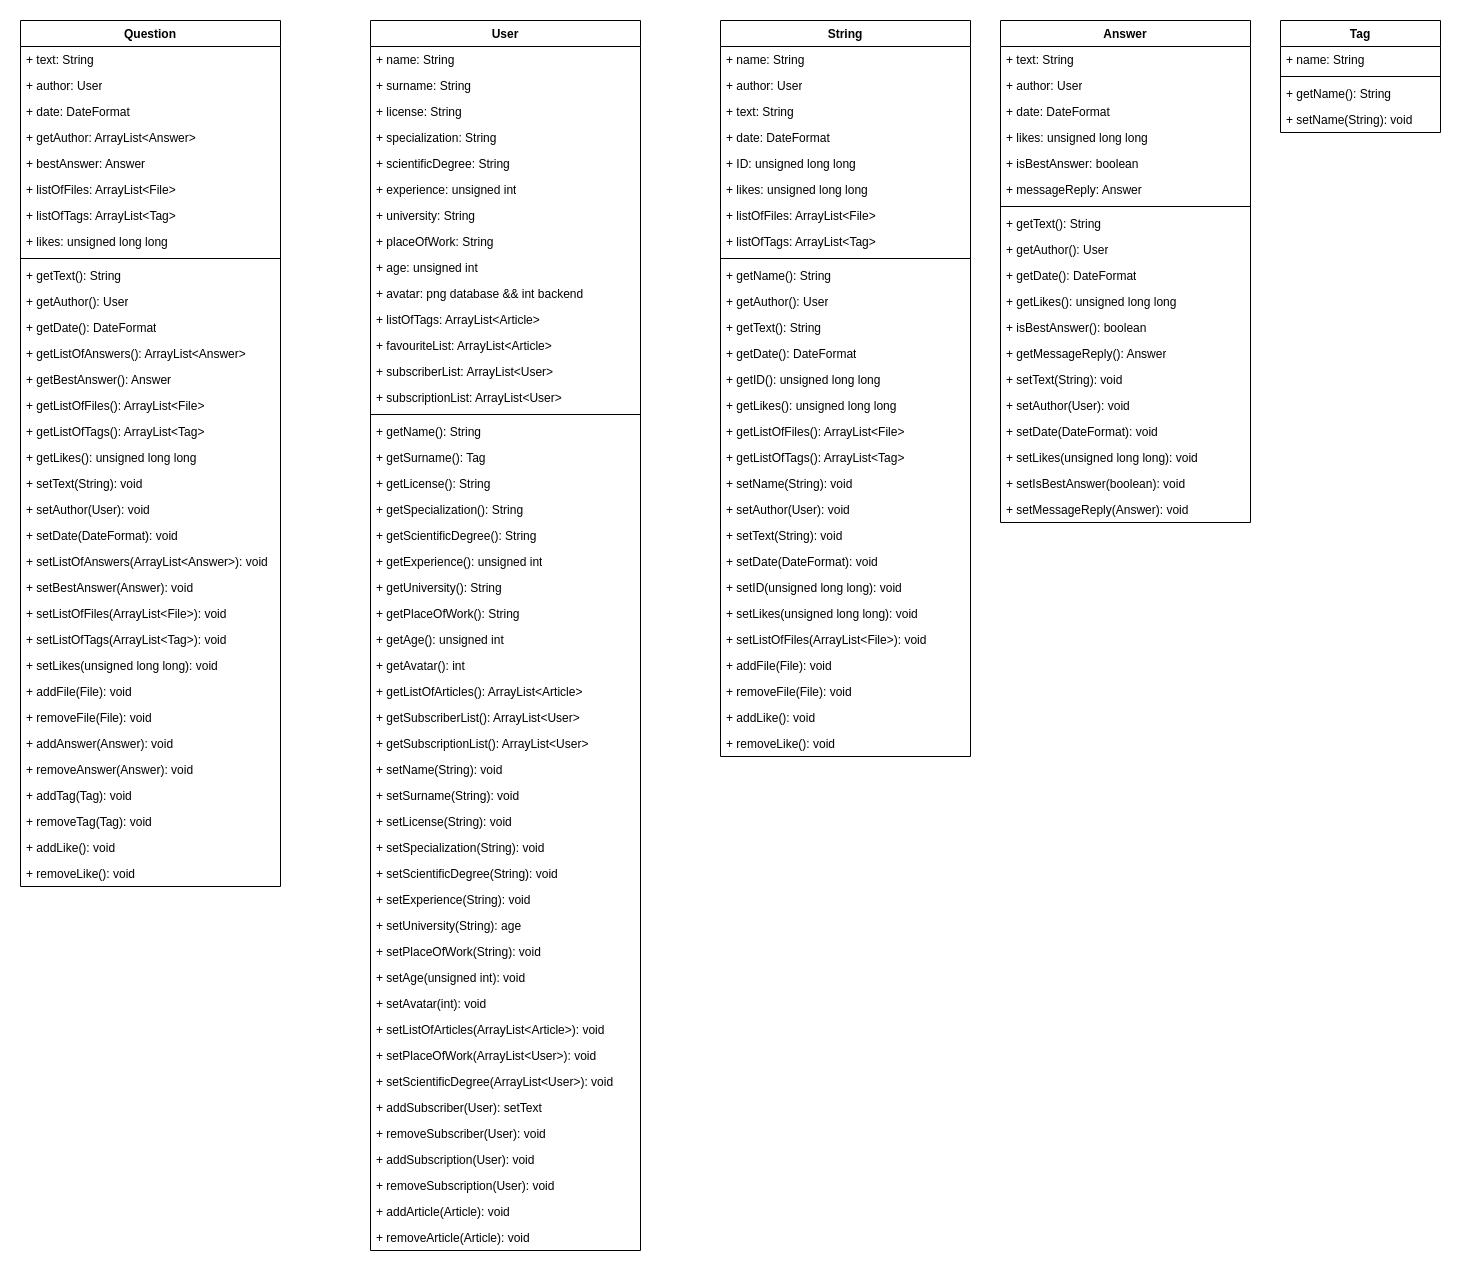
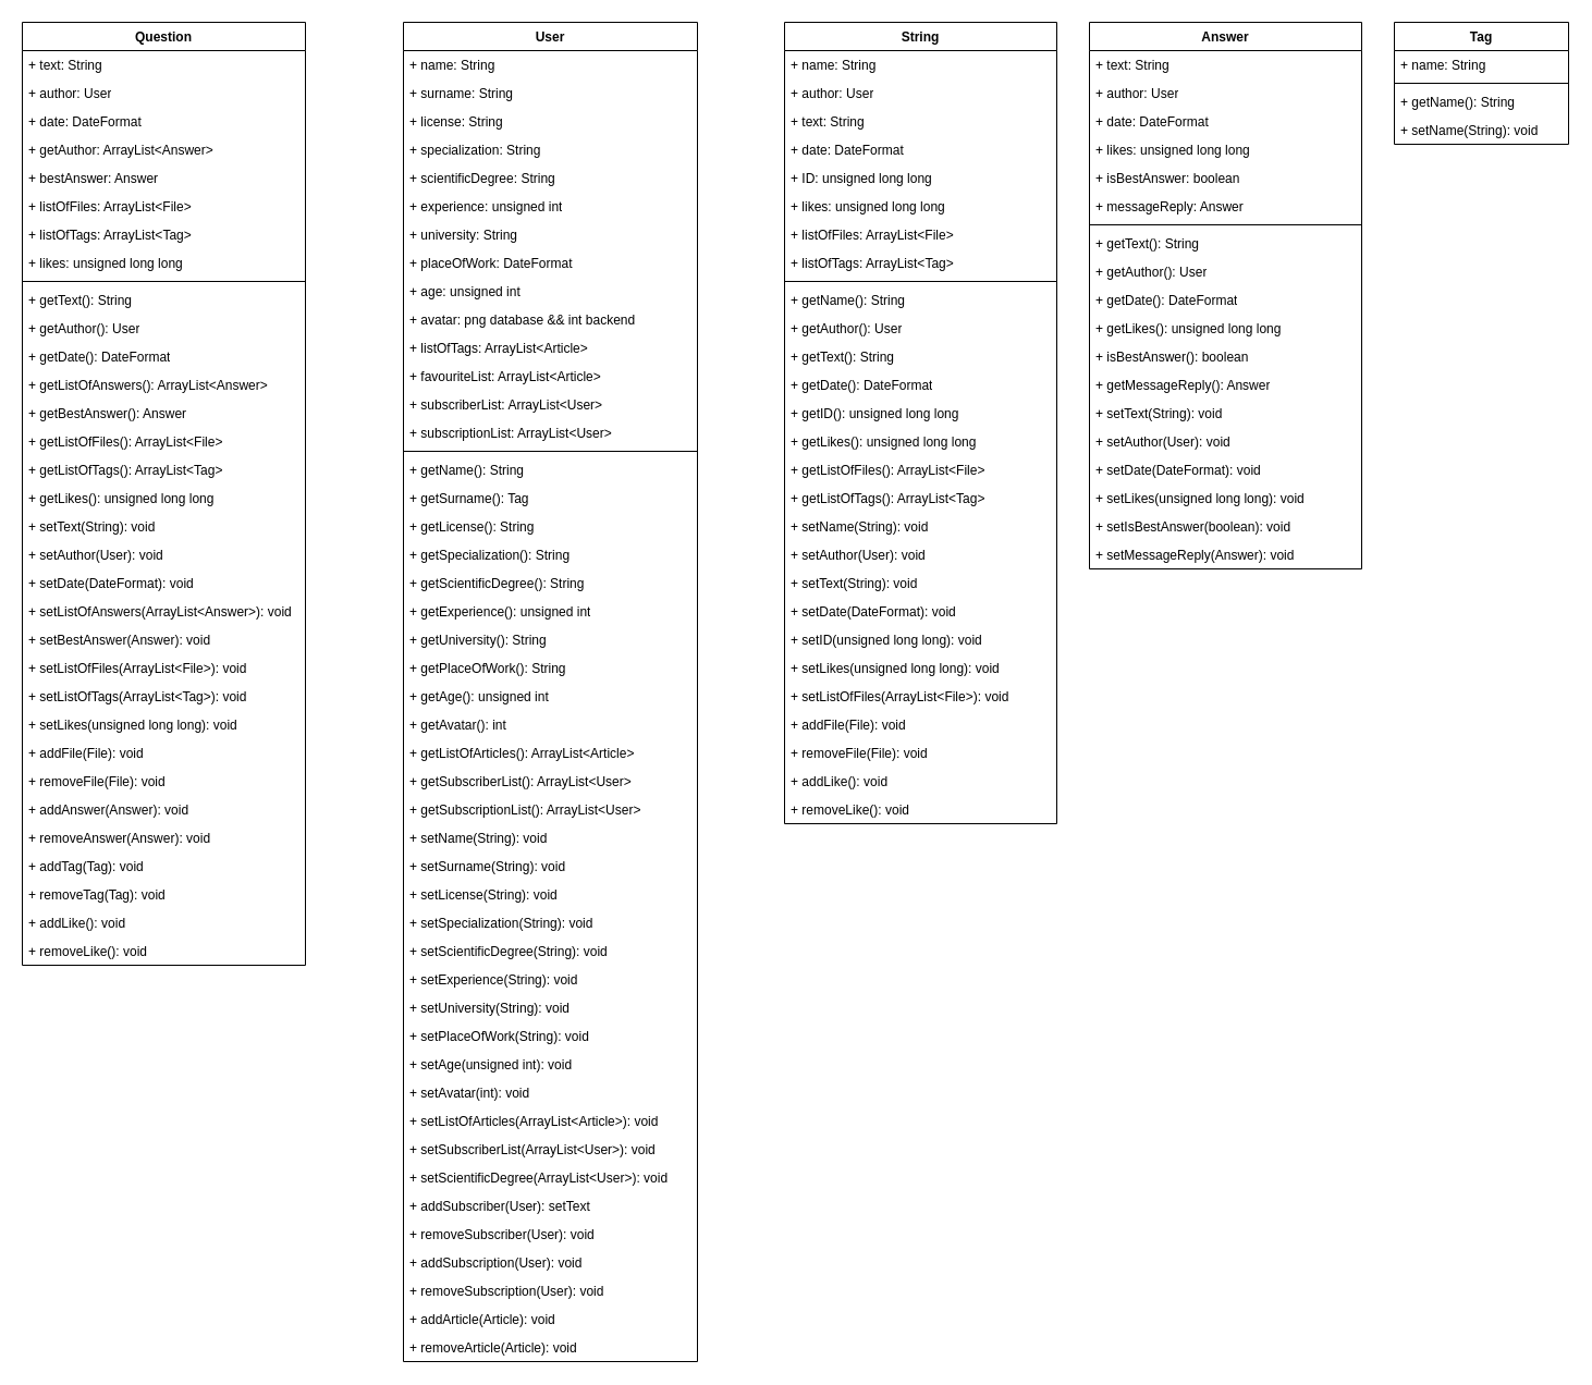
- <mxCell id="10" value="+ placeOfWork: String" style="text;strokeColor=none;fillColor=none;align=left;verticalAlign=top;spacingLeft=4;spacingRight=4;overflow=hidden;rotatable=0;points=[[0,0.5],[1,0.5]];portConstraint=eastwest;whiteSpace=wrap;html=1;" parent="2" vertex="1"><mxGeometry y="208" width="270" height="26" as="geometry" /></mxCell>
+ <mxCell id="10" value="+ placeOfWork: DateFormat" style="text;strokeColor=none;fillColor=none;align=left;verticalAlign=top;spacingLeft=4;spacingRight=4;overflow=hidden;rotatable=0;points=[[0,0.5],[1,0.5]];portConstraint=eastwest;whiteSpace=wrap;html=1;" parent="2" vertex="1"><mxGeometry y="208" width="270" height="26" as="geometry" /></mxCell>
- <mxCell id="37" value="+ setUniversity(String): age" style="text;strokeColor=none;fillColor=none;align=left;verticalAlign=top;spacingLeft=4;spacingRight=4;overflow=hidden;rotatable=0;points=[[0,0.5],[1,0.5]];portConstraint=eastwest;whiteSpace=wrap;html=1;" parent="2" vertex="1"><mxGeometry y="892" width="270" height="26" as="geometry" /></mxCell>
+ <mxCell id="37" value="+ setUniversity(String): void" style="text;strokeColor=none;fillColor=none;align=left;verticalAlign=top;spacingLeft=4;spacingRight=4;overflow=hidden;rotatable=0;points=[[0,0.5],[1,0.5]];portConstraint=eastwest;whiteSpace=wrap;html=1;" parent="2" vertex="1"><mxGeometry y="892" width="270" height="26" as="geometry" /></mxCell>
- <mxCell id="42" value="+ setPlaceOfWork(ArrayList&amp;lt;User&amp;gt;): void" style="text;strokeColor=none;fillColor=none;align=left;verticalAlign=top;spacingLeft=4;spacingRight=4;overflow=hidden;rotatable=0;points=[[0,0.5],[1,0.5]];portConstraint=eastwest;whiteSpace=wrap;html=1;" parent="2" vertex="1"><mxGeometry y="1022" width="270" height="26" as="geometry" /></mxCell>
+ <mxCell id="42" value="+ setSubscriberList(ArrayList&amp;lt;User&amp;gt;): void" style="text;strokeColor=none;fillColor=none;align=left;verticalAlign=top;spacingLeft=4;spacingRight=4;overflow=hidden;rotatable=0;points=[[0,0.5],[1,0.5]];portConstraint=eastwest;whiteSpace=wrap;html=1;" parent="2" vertex="1"><mxGeometry y="1022" width="270" height="26" as="geometry" /></mxCell>
